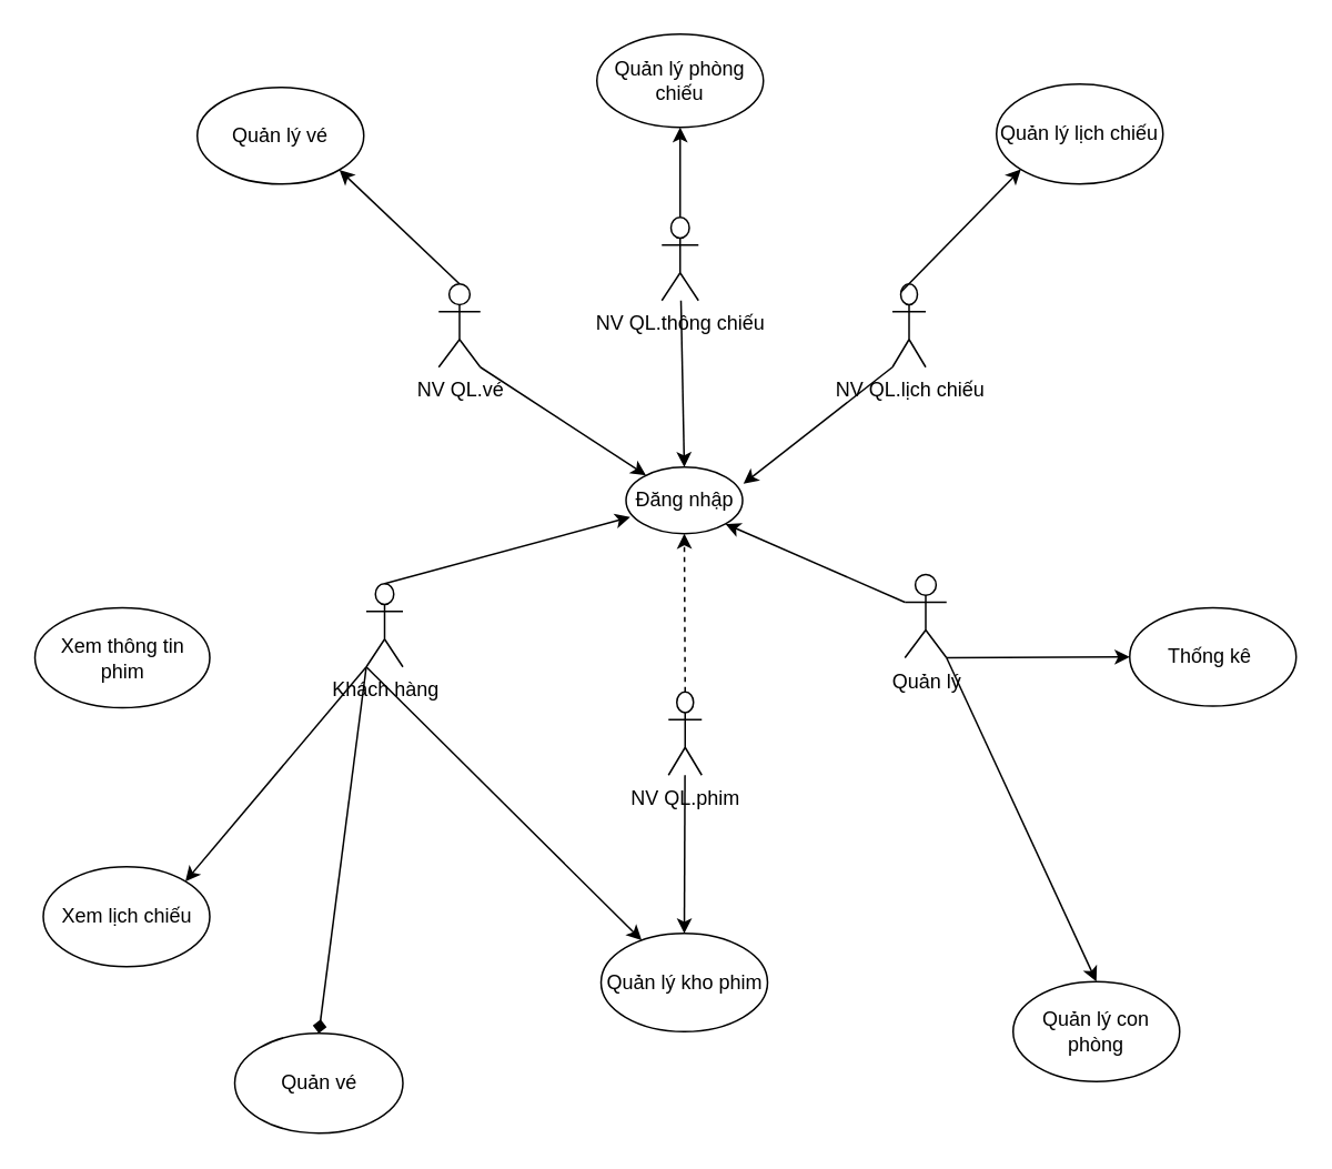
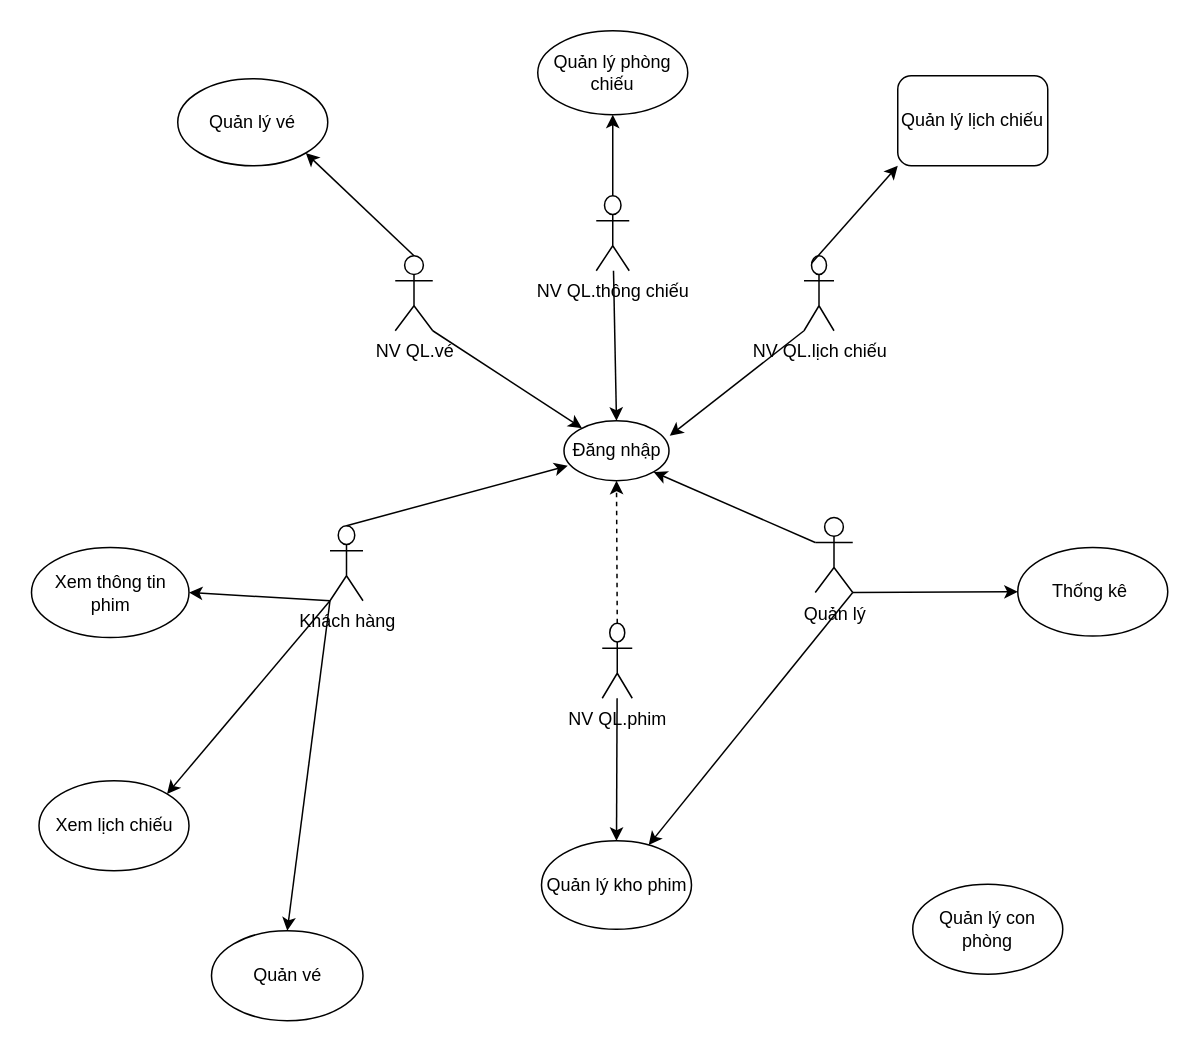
- <mxCell id="17" value="Quản lý lịch chiếu" style="ellipse;whiteSpace=wrap;html=1;" parent="1" vertex="1"><mxGeometry x="598" y="50" width="100" height="60" as="geometry" /></mxCell>
+ <mxCell id="17" value="Quản lý lịch chiếu" style="whiteSpace=wrap;html=1;rounded=1;" parent="1" vertex="1"><mxGeometry x="598" y="50" width="100" height="60" as="geometry" /></mxCell>
- <mxCell id="31" value="" style="endArrow=classic;html=1;exitX=0;exitY=1;exitDx=0;exitDy=0;exitPerimeter=0;" parent="1" source="8" target="18" edge="1"><mxGeometry width="50" height="50" relative="1" as="geometry"><mxPoint x="248" y="510" as="sourcePoint" /><mxPoint x="298" y="460" as="targetPoint" /></mxGeometry></mxCell>
+ <mxCell id="31" value="" style="endArrow=classic;html=1;exitX=0;exitY=1;exitDx=0;exitDy=0;exitPerimeter=0;entryX=1;entryY=0.5;entryDx=0;entryDy=0;" parent="1" source="8" target="19" edge="1"><mxGeometry width="50" height="50" relative="1" as="geometry"><mxPoint x="248" y="510" as="sourcePoint" /><mxPoint x="298" y="460" as="targetPoint" /></mxGeometry></mxCell>
- <mxCell id="28" value="" style="endArrow=classic;html=1;exitX=1;exitY=1;exitDx=0;exitDy=0;exitPerimeter=0;entryX=0.5;entryY=0;entryDx=0;entryDy=0;" parent="1" source="7" target="32" edge="1"><mxGeometry width="50" height="50" relative="1" as="geometry"><mxPoint x="538" y="510" as="sourcePoint" /><mxPoint x="613" y="549" as="targetPoint" /></mxGeometry></mxCell>
+ <mxCell id="28" value="" style="endArrow=classic;html=1;exitX=1;exitY=1;exitDx=0;exitDy=0;exitPerimeter=0;" parent="1" source="7" target="18" edge="1"><mxGeometry width="50" height="50" relative="1" as="geometry"><mxPoint x="538" y="510" as="sourcePoint" /><mxPoint x="613" y="549" as="targetPoint" /></mxGeometry></mxCell>
- <mxCell id="29" value="" style="endArrow=diamond;html=1;exitX=0;exitY=1;exitDx=0;exitDy=0;exitPerimeter=0;entryX=0.5;entryY=0;entryDx=0;entryDy=0;" parent="1" source="8" target="21" edge="1"><mxGeometry width="50" height="50" relative="1" as="geometry"><mxPoint x="298" y="590" as="sourcePoint" /><mxPoint x="348" y="540" as="targetPoint" /></mxGeometry></mxCell>
+ <mxCell id="29" value="" style="endArrow=classic;html=1;exitX=0;exitY=1;exitDx=0;exitDy=0;exitPerimeter=0;entryX=0.5;entryY=0;entryDx=0;entryDy=0;" parent="1" source="8" target="21" edge="1"><mxGeometry width="50" height="50" relative="1" as="geometry"><mxPoint x="298" y="590" as="sourcePoint" /><mxPoint x="348" y="540" as="targetPoint" /></mxGeometry></mxCell>
